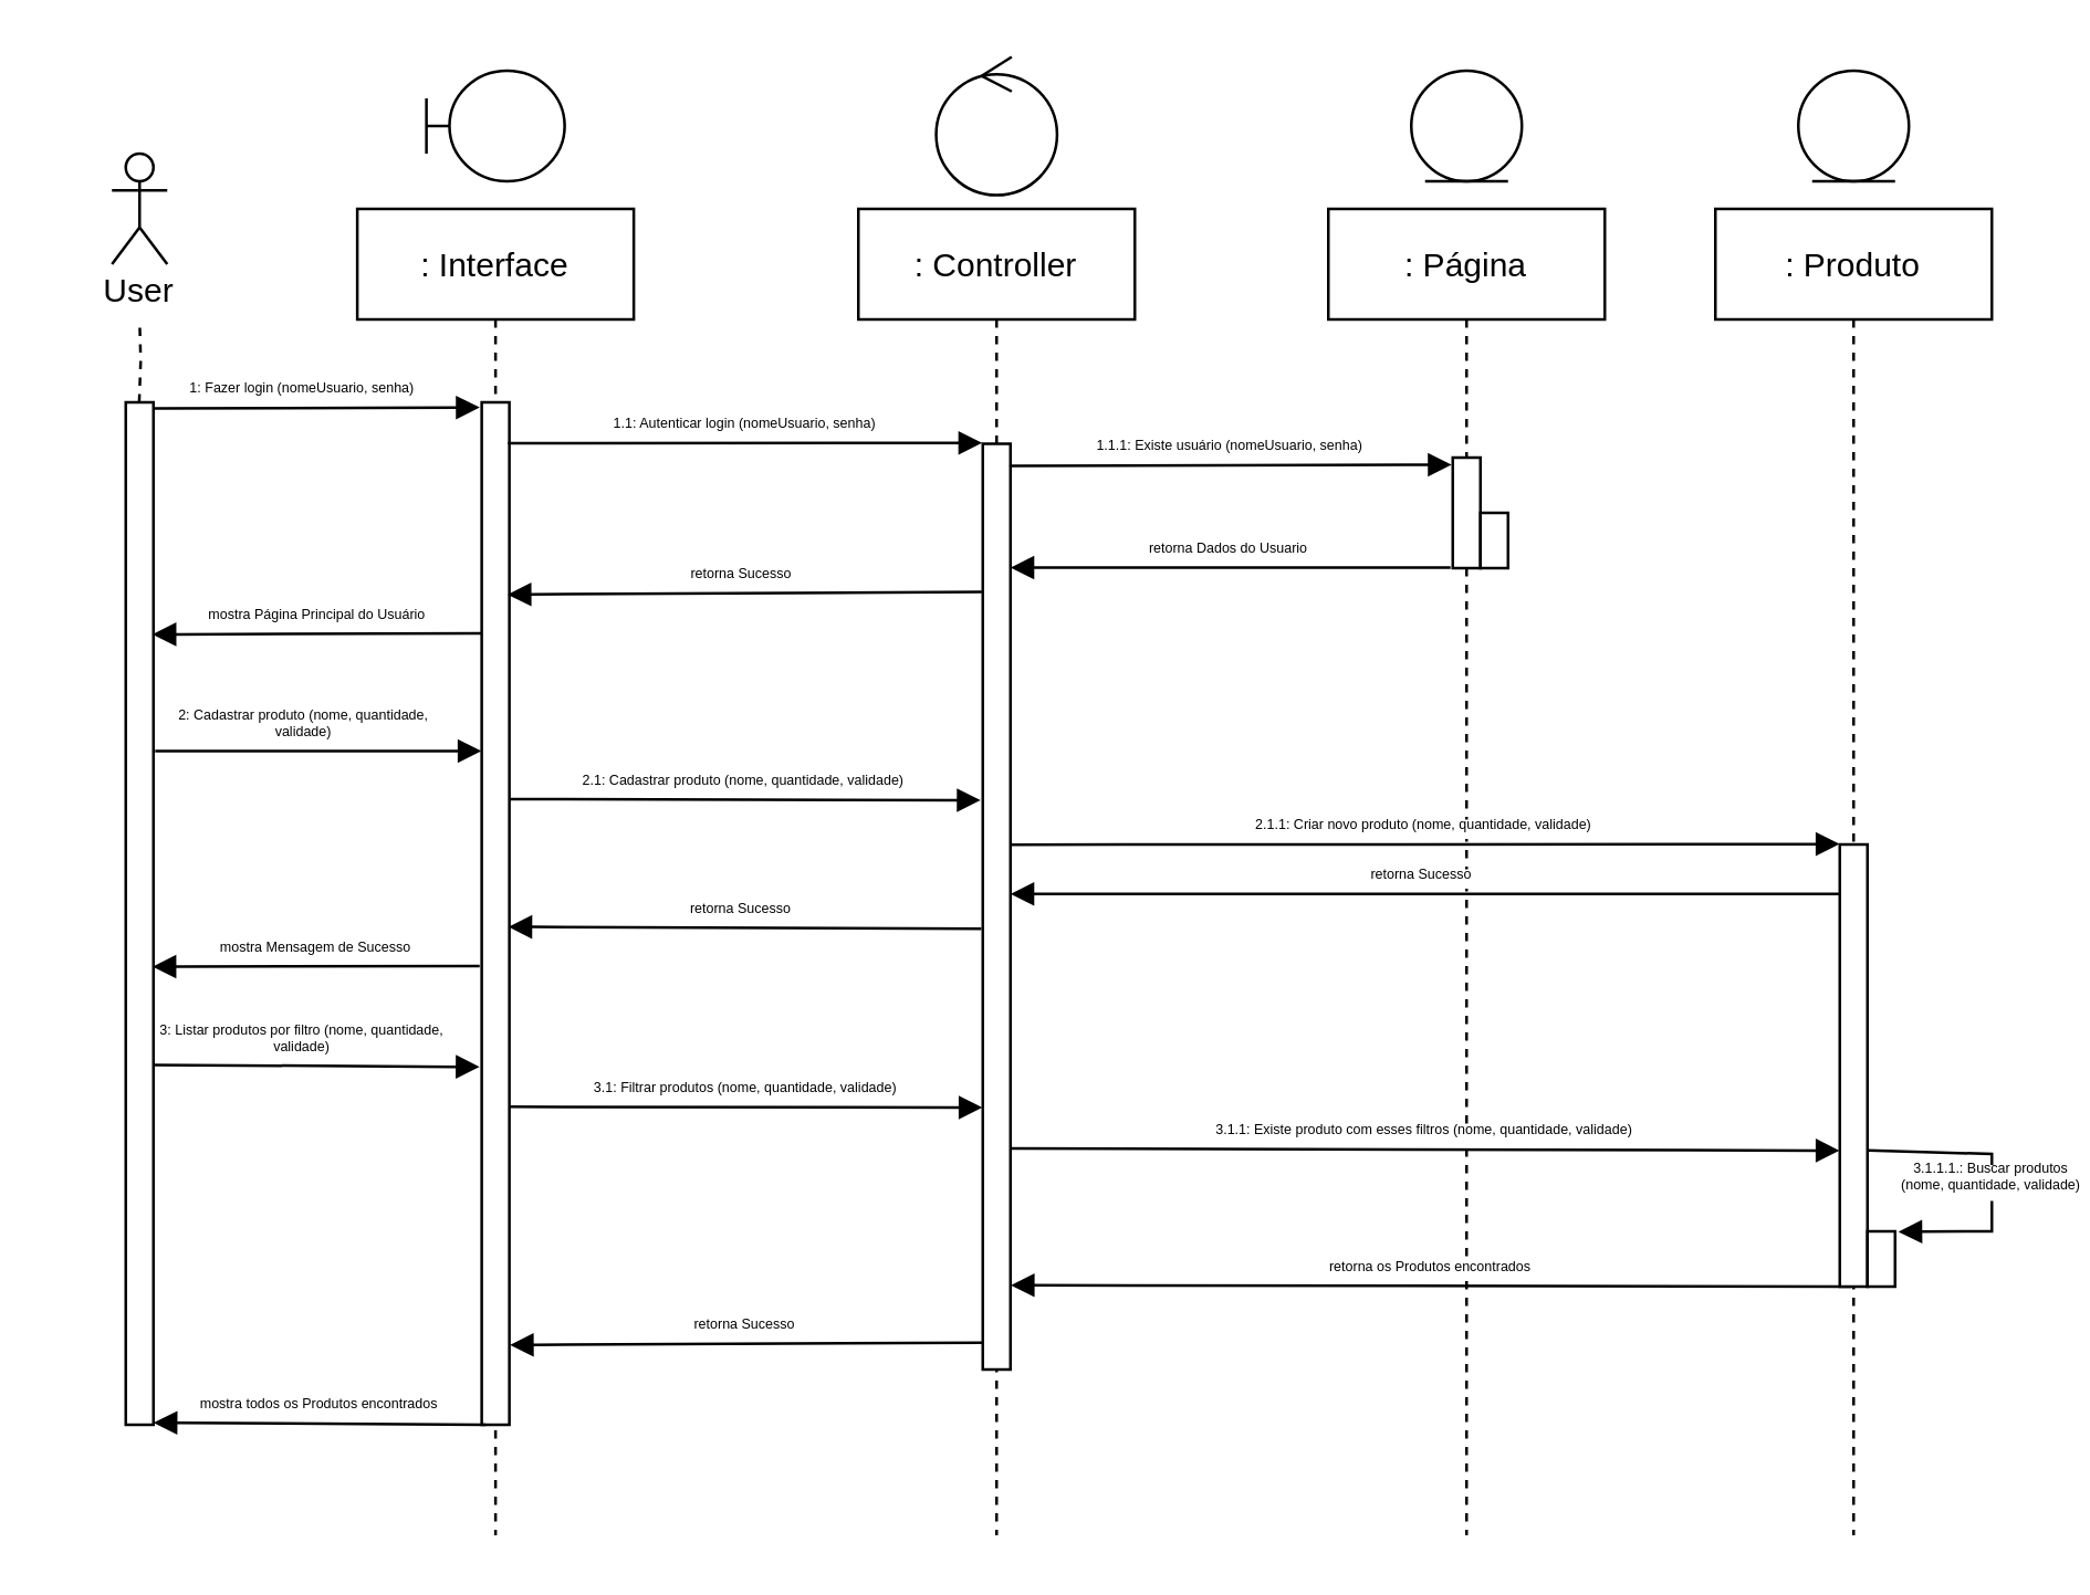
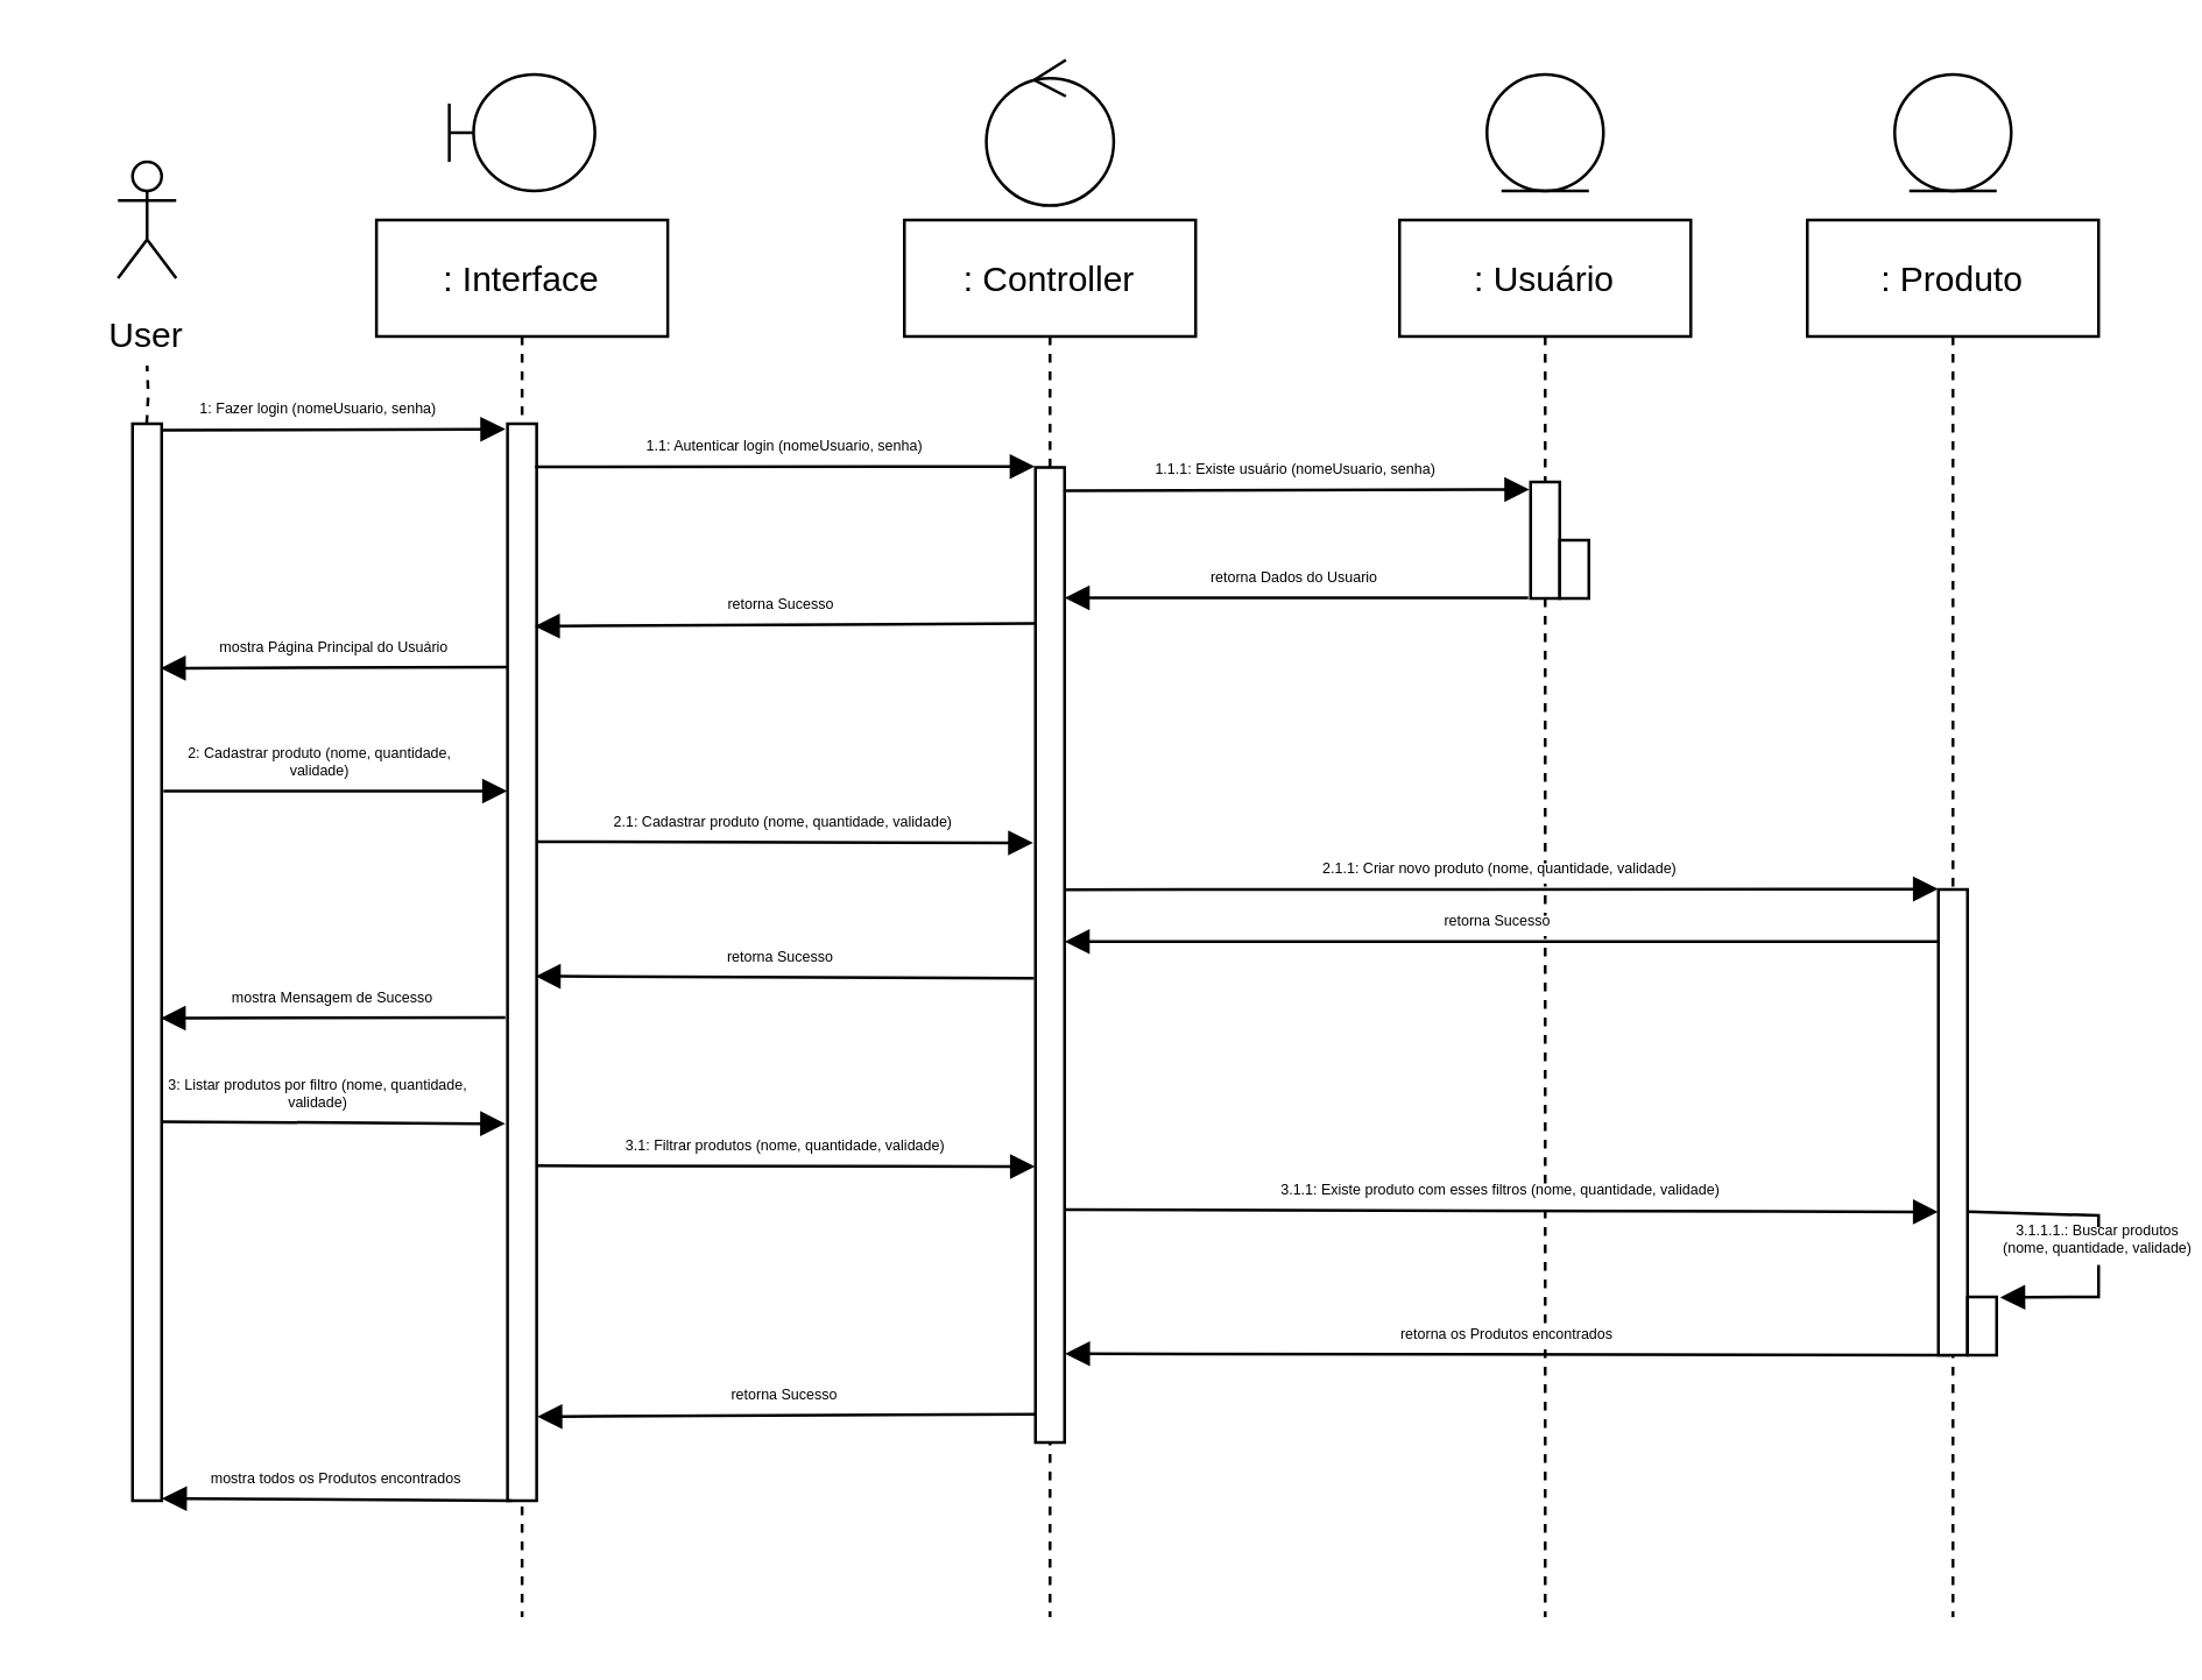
- <mxCell id="12" value=": Página" style="shape=umlLifeline;perimeter=lifelinePerimeter;container=1;collapsible=0;recursiveResize=0;rounded=0;shadow=0;strokeWidth=1;" parent="1" vertex="1"><mxGeometry x="480" y="75" width="100" height="480" as="geometry" /></mxCell>
+ <mxCell id="12" value=": Usuário" style="shape=umlLifeline;perimeter=lifelinePerimeter;container=1;collapsible=0;recursiveResize=0;rounded=0;shadow=0;strokeWidth=1;" parent="1" vertex="1"><mxGeometry x="480" y="75" width="100" height="480" as="geometry" /></mxCell>
- <mxCell id="9" value="User" style="text;html=1;strokeColor=none;fillColor=none;align=center;verticalAlign=middle;whiteSpace=wrap;rounded=0;dashed=1;" parent="1" vertex="1"><mxGeometry x="20" y="95" width="60" height="20" as="geometry" /></mxCell>
+ <mxCell id="9" value="User" style="text;html=1;strokeColor=none;fillColor=none;align=center;verticalAlign=middle;whiteSpace=wrap;rounded=0;dashed=1;" parent="1" vertex="1"><mxGeometry x="20" y="105" width="60" height="20" as="geometry" /></mxCell>
